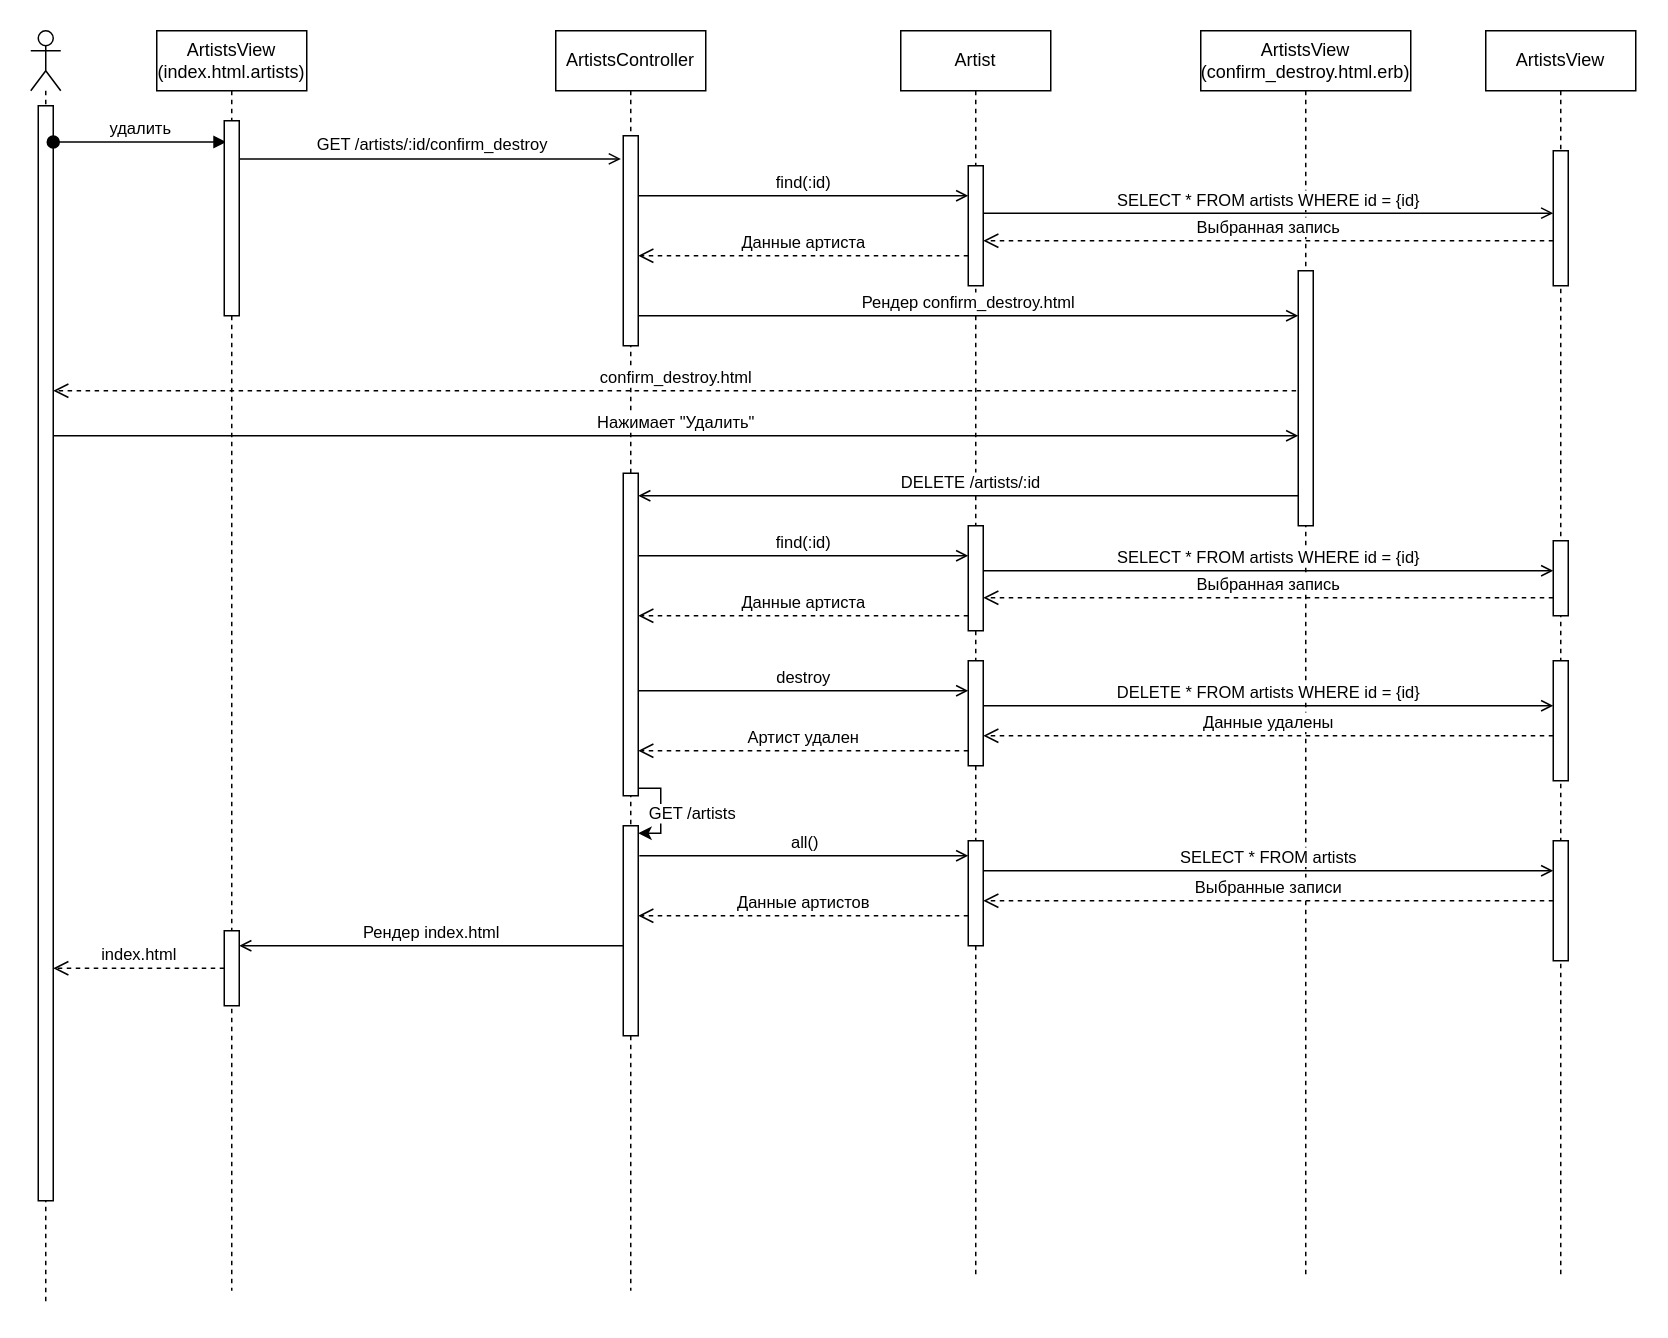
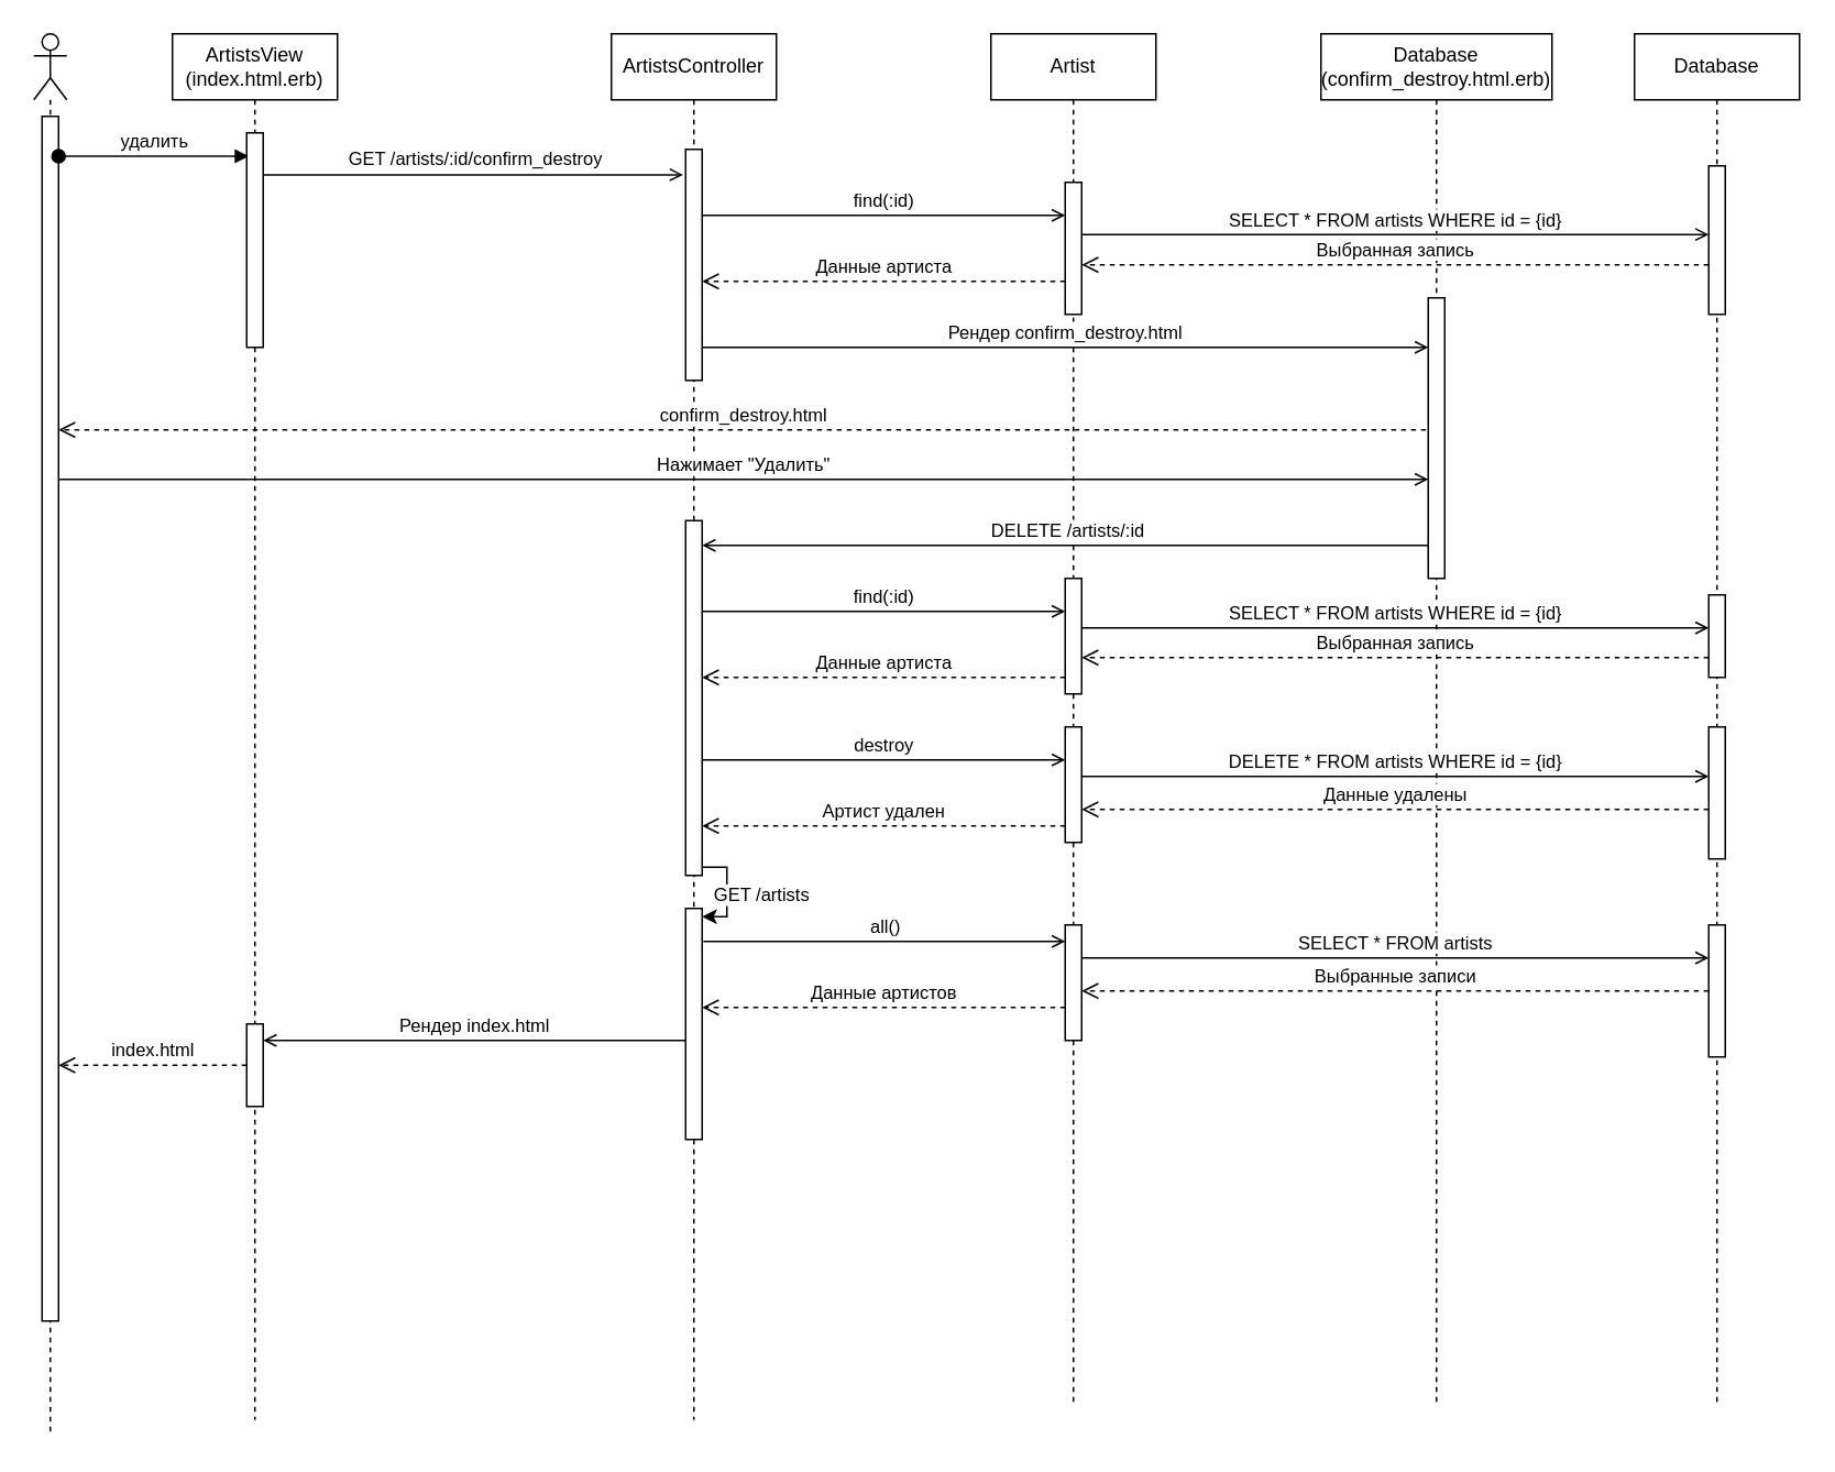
- <mxCell id="5" value="ArtistsView (index.html.artists)" style="shape=umlLifeline;perimeter=lifelinePerimeter;whiteSpace=wrap;html=1;container=1;dropTarget=0;collapsible=0;recursiveResize=0;outlineConnect=0;portConstraint=eastwest;newEdgeStyle={&quot;curved&quot;:0,&quot;rounded&quot;:0};" parent="1" vertex="1"><mxGeometry x="104" y="20" width="100" height="840" as="geometry" /></mxCell>
+ <mxCell id="5" value="ArtistsView (index.html.erb)" style="shape=umlLifeline;perimeter=lifelinePerimeter;whiteSpace=wrap;html=1;container=1;dropTarget=0;collapsible=0;recursiveResize=0;outlineConnect=0;portConstraint=eastwest;newEdgeStyle={&quot;curved&quot;:0,&quot;rounded&quot;:0};" parent="1" vertex="1"><mxGeometry x="104" y="20" width="100" height="840" as="geometry" /></mxCell>
- <mxCell id="20" value="ArtistsView (confirm_destroy.html.erb)" style="shape=umlLifeline;perimeter=lifelinePerimeter;whiteSpace=wrap;html=1;container=1;dropTarget=0;collapsible=0;recursiveResize=0;outlineConnect=0;portConstraint=eastwest;newEdgeStyle={&quot;curved&quot;:0,&quot;rounded&quot;:0};" parent="1" vertex="1"><mxGeometry x="800" y="20" width="140" height="830" as="geometry" /></mxCell>
+ <mxCell id="20" value="Database (confirm_destroy.html.erb)" style="shape=umlLifeline;perimeter=lifelinePerimeter;whiteSpace=wrap;html=1;container=1;dropTarget=0;collapsible=0;recursiveResize=0;outlineConnect=0;portConstraint=eastwest;newEdgeStyle={&quot;curved&quot;:0,&quot;rounded&quot;:0};" parent="1" vertex="1"><mxGeometry x="800" y="20" width="140" height="830" as="geometry" /></mxCell>
- <mxCell id="25" value="ArtistsView" style="shape=umlLifeline;perimeter=lifelinePerimeter;whiteSpace=wrap;html=1;container=1;dropTarget=0;collapsible=0;recursiveResize=0;outlineConnect=0;portConstraint=eastwest;newEdgeStyle={&quot;curved&quot;:0,&quot;rounded&quot;:0};" parent="1" vertex="1"><mxGeometry x="990" y="20" width="100" height="830" as="geometry" /></mxCell>
+ <mxCell id="25" value="Database" style="shape=umlLifeline;perimeter=lifelinePerimeter;whiteSpace=wrap;html=1;container=1;dropTarget=0;collapsible=0;recursiveResize=0;outlineConnect=0;portConstraint=eastwest;newEdgeStyle={&quot;curved&quot;:0,&quot;rounded&quot;:0};" parent="1" vertex="1"><mxGeometry x="990" y="20" width="100" height="830" as="geometry" /></mxCell>
